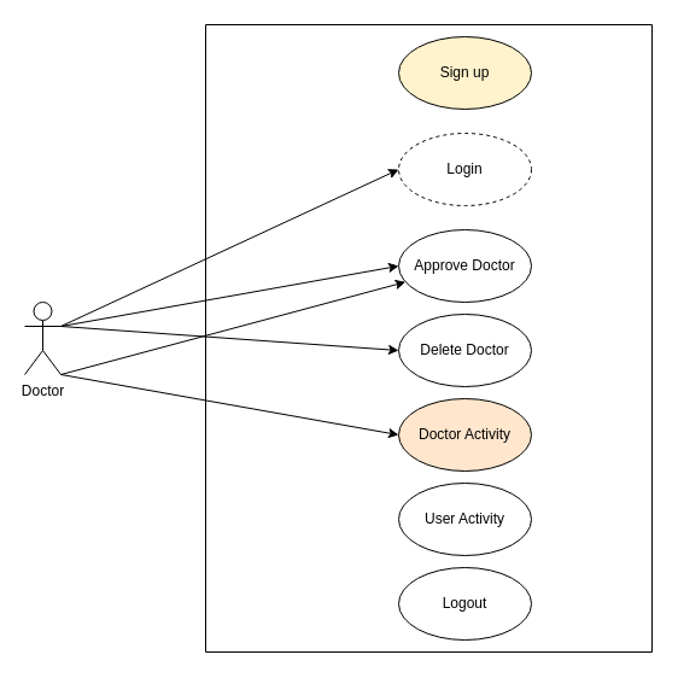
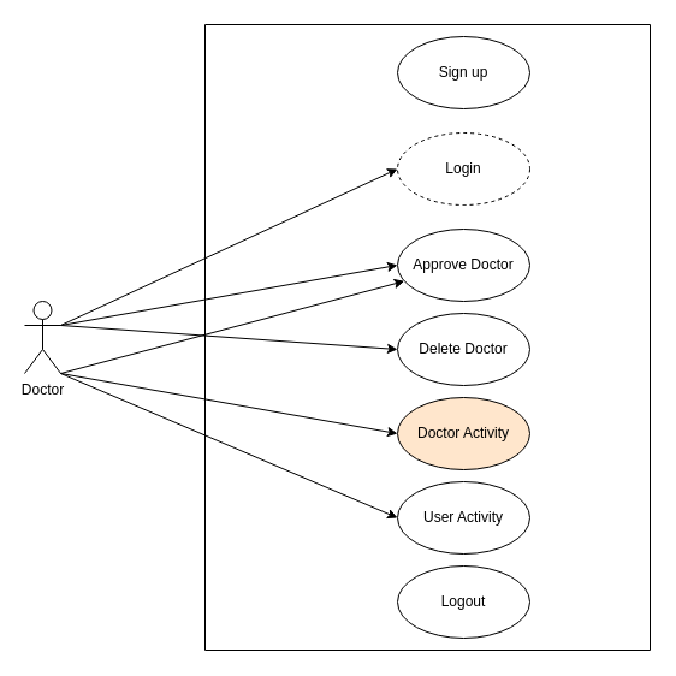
- <mxCell id="3" value="Sign up" style="ellipse;whiteSpace=wrap;html=1;fillColor=#fff2cc;" parent="1" vertex="1"><mxGeometry x="330" y="30" width="110" height="60" as="geometry" /></mxCell>
+ <mxCell id="3" value="Sign up" style="ellipse;whiteSpace=wrap;html=1;" parent="1" vertex="1"><mxGeometry x="330" y="30" width="110" height="60" as="geometry" /></mxCell>
+ <mxCell id="18" value="" style="endArrow=classic;html=1;rounded=0;exitX=1;exitY=1;exitDx=0;exitDy=0;exitPerimeter=0;entryX=0;entryY=0.5;entryDx=0;entryDy=0;" edge="1" parent="1" source="2" target="16"><mxGeometry width="50" height="50" relative="1" as="geometry"><mxPoint x="230" y="330" as="sourcePoint" /><mxPoint x="280" y="280" as="targetPoint" /></mxGeometry></mxCell>
